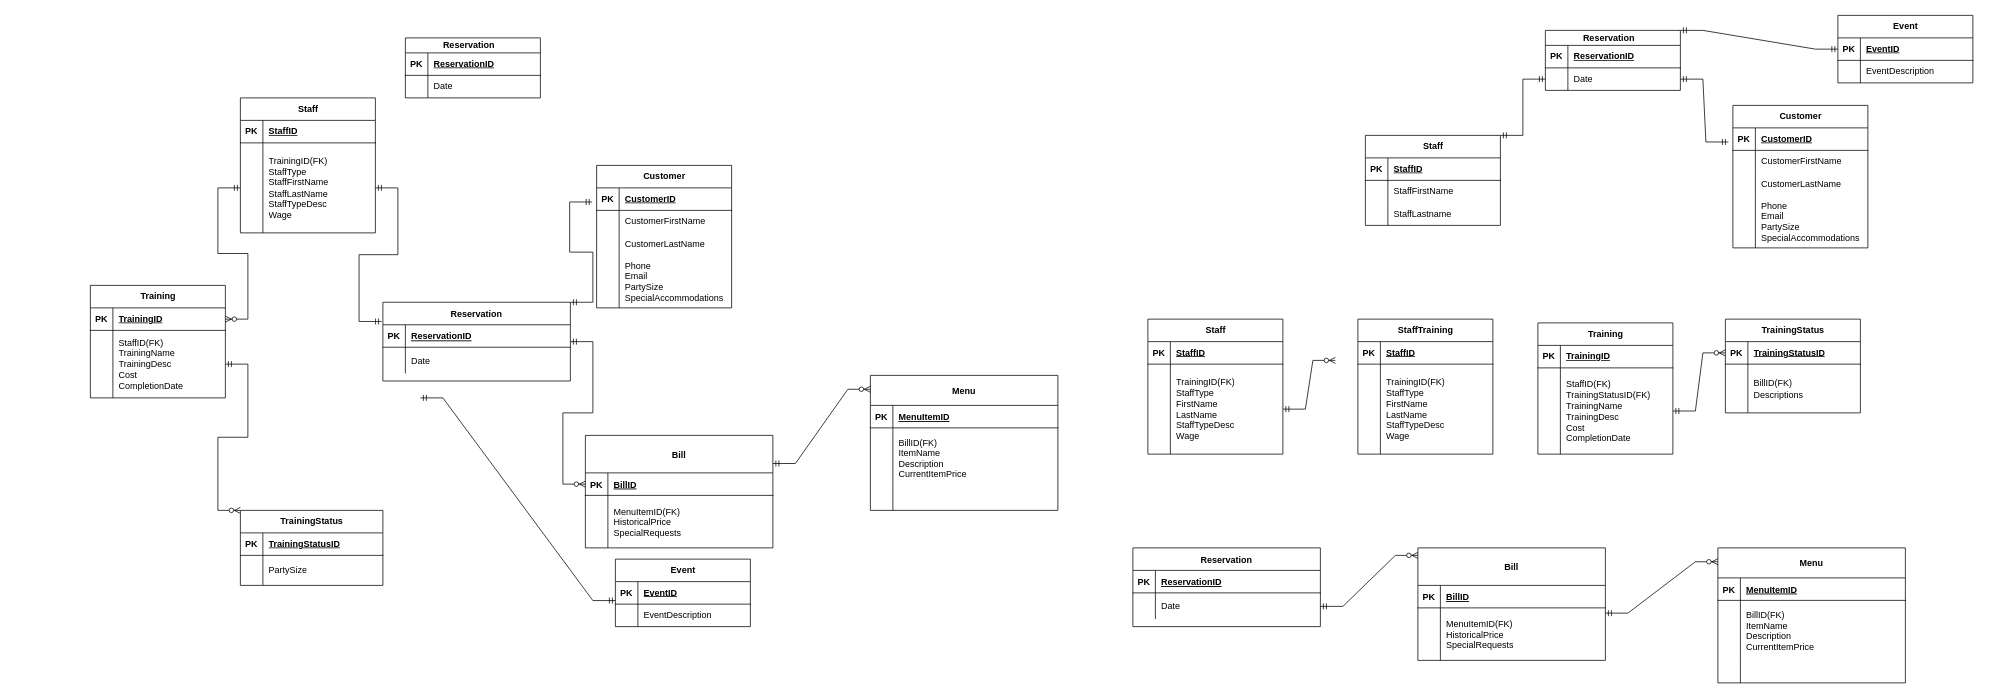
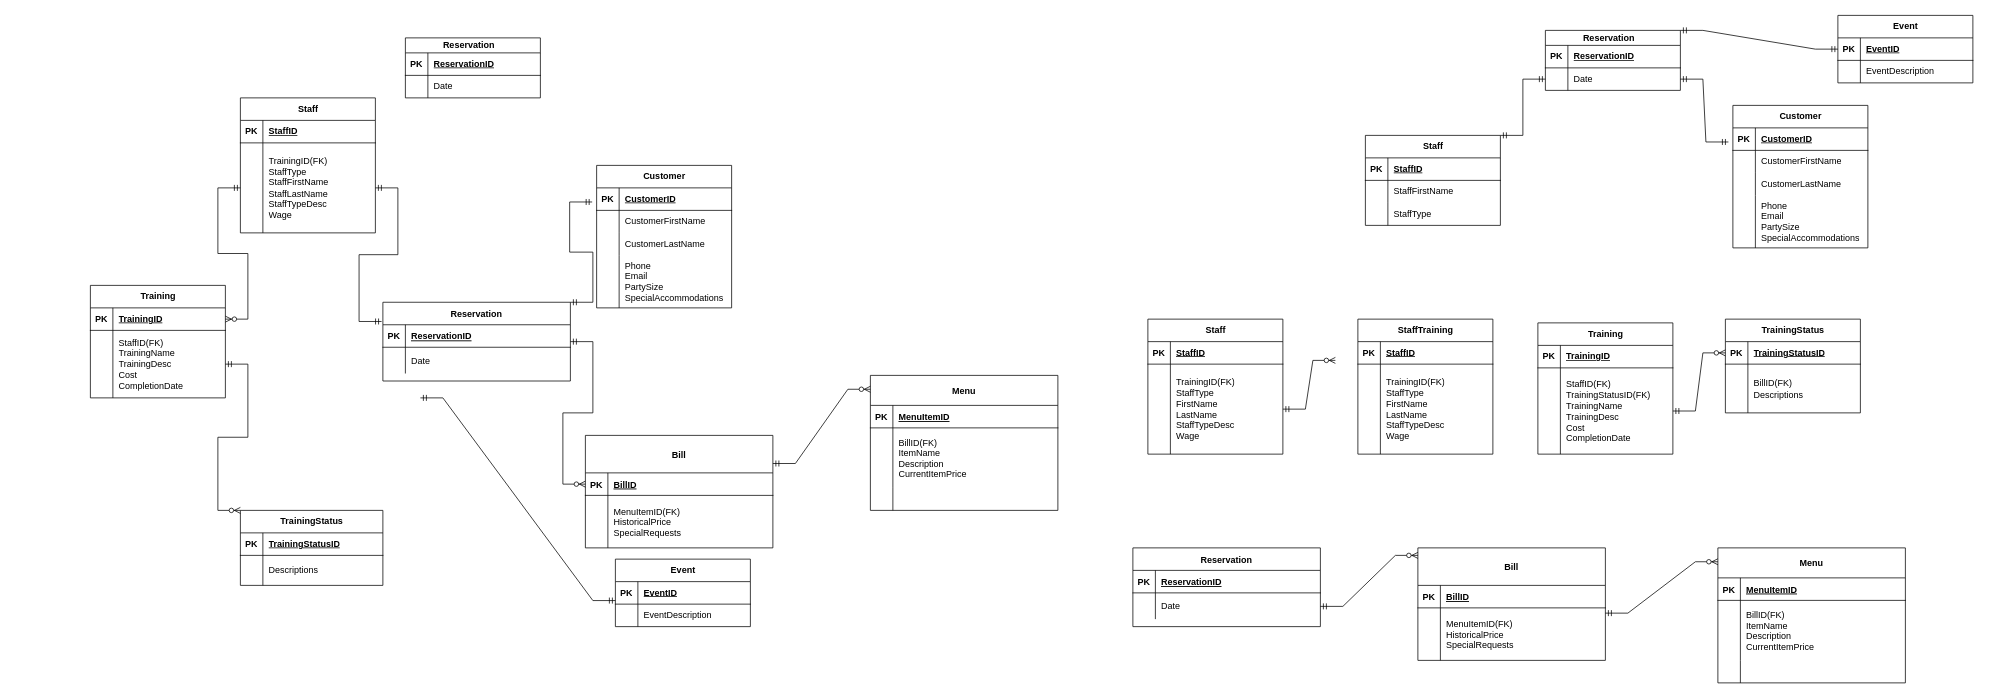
- <mxCell id="42" value="StaffLastname" style="shape=partialRectangle;connectable=0;fillColor=none;top=0;left=0;bottom=0;right=0;align=left;spacingLeft=6;overflow=hidden;whiteSpace=wrap;html=1;" parent="40" vertex="1"><mxGeometry x="30" width="150" height="30" as="geometry"><mxRectangle width="150" height="30" as="alternateBounds" /></mxGeometry></mxCell>
+ <mxCell id="42" value="StaffType" style="shape=partialRectangle;connectable=0;fillColor=none;top=0;left=0;bottom=0;right=0;align=left;spacingLeft=6;overflow=hidden;whiteSpace=wrap;html=1;" parent="40" vertex="1"><mxGeometry x="30" width="150" height="30" as="geometry"><mxRectangle width="150" height="30" as="alternateBounds" /></mxGeometry></mxCell>
- <mxCell id="155" value="PartySize" style="shape=partialRectangle;connectable=0;fillColor=none;top=0;left=0;bottom=0;right=0;align=left;spacingLeft=6;overflow=hidden;whiteSpace=wrap;html=1;" parent="153" vertex="1"><mxGeometry x="30" width="160" height="40" as="geometry"><mxRectangle width="160" height="40" as="alternateBounds" /></mxGeometry></mxCell>
+ <mxCell id="155" value="Descriptions" style="shape=partialRectangle;connectable=0;fillColor=none;top=0;left=0;bottom=0;right=0;align=left;spacingLeft=6;overflow=hidden;whiteSpace=wrap;html=1;" parent="153" vertex="1"><mxGeometry x="30" width="160" height="40" as="geometry"><mxRectangle width="160" height="40" as="alternateBounds" /></mxGeometry></mxCell>
